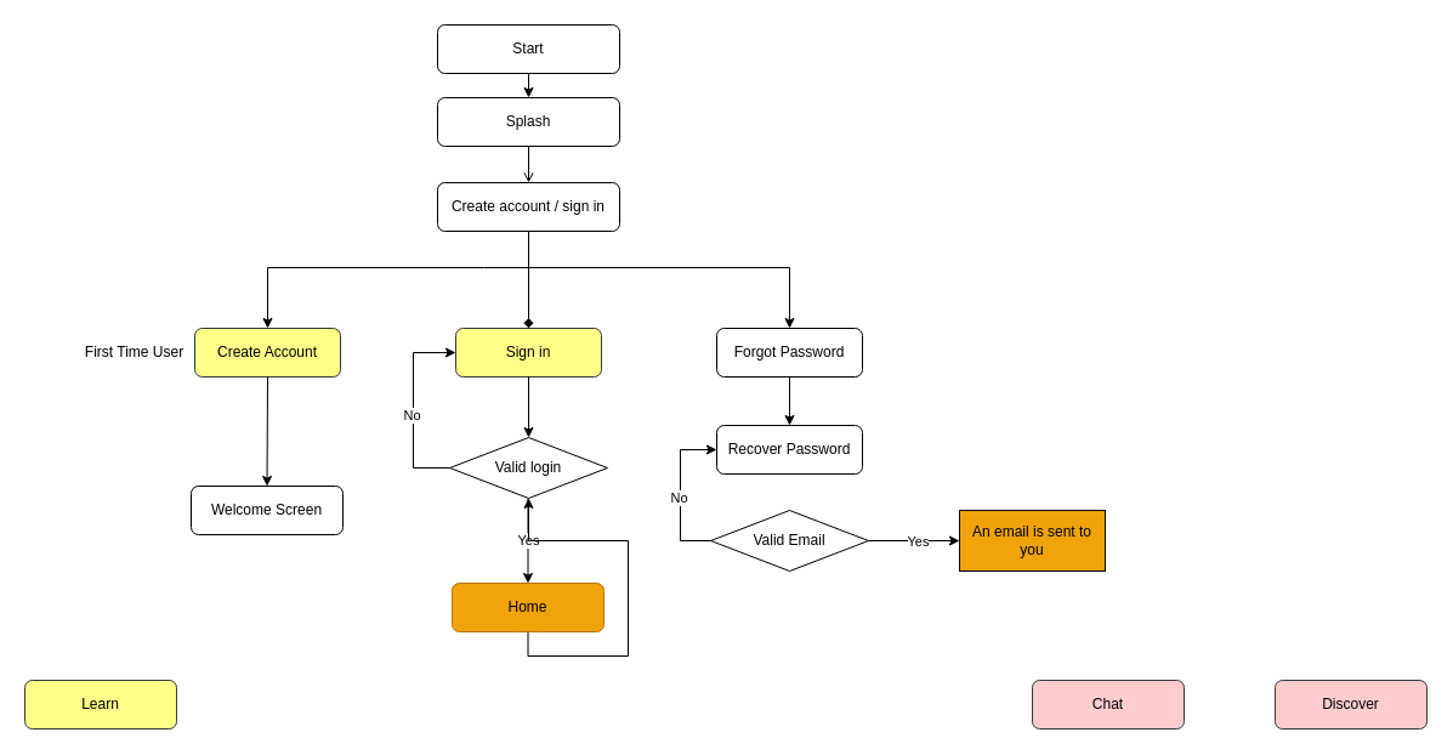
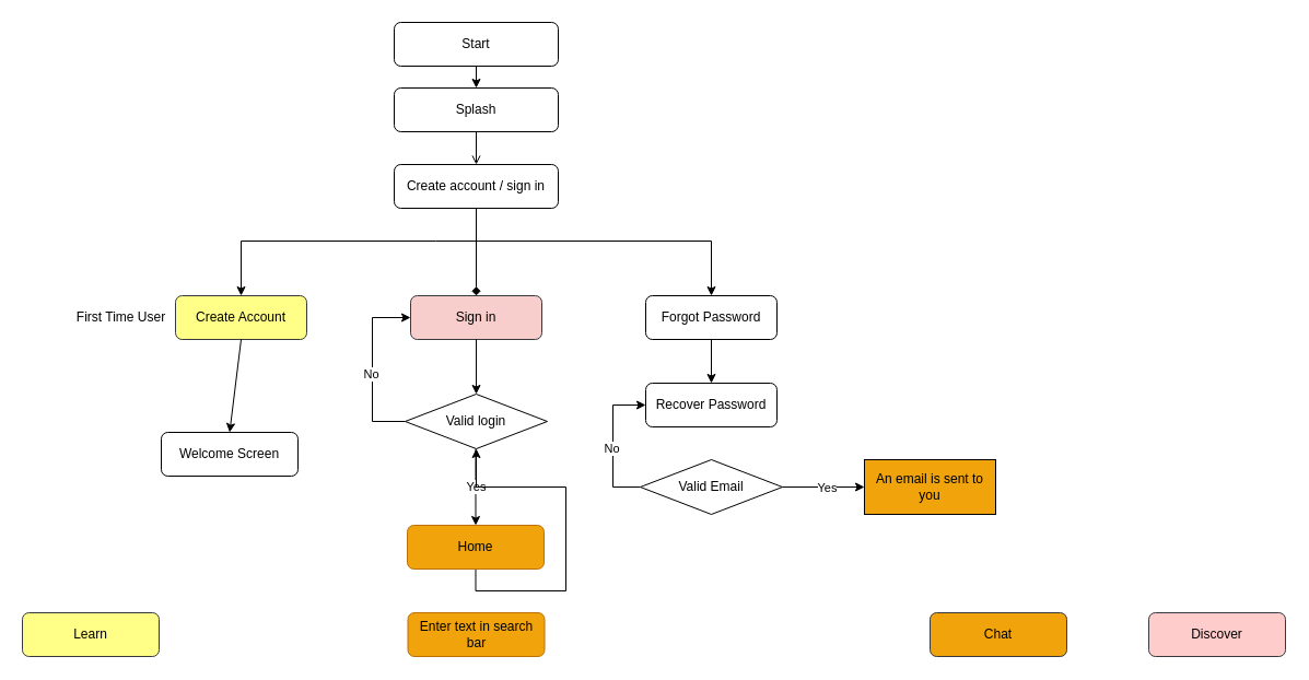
- <mxCell id="4" value="Sign in" style="rounded=1;whiteSpace=wrap;html=1;fillColor=#ffff88;strokeColor=#36393d;" parent="1" vertex="1"><mxGeometry x="375" y="270" width="120" height="40" as="geometry" /></mxCell>
+ <mxCell id="4" value="Sign in" style="rounded=1;whiteSpace=wrap;html=1;fillColor=#f8cecc;strokeColor=#36393d;" parent="1" vertex="1"><mxGeometry x="375" y="270" width="120" height="40" as="geometry" /></mxCell>
- <mxCell id="20" value="Welcome Screen" style="rounded=1;whiteSpace=wrap;html=1;" parent="1" vertex="1"><mxGeometry x="157" y="400" width="125" height="40" as="geometry" /></mxCell>
+ <mxCell id="20" value="Welcome Screen" style="rounded=1;whiteSpace=wrap;html=1;" parent="1" vertex="1"><mxGeometry x="147" y="395" width="125" height="40" as="geometry" /></mxCell>
+ <mxCell id="34" value="Enter text in search bar" style="rounded=1;whiteSpace=wrap;html=1;fillColor=#f0a30a;fontColor=#000000;strokeColor=#BD7000;" parent="1" vertex="1"><mxGeometry x="372.5" y="560" width="125" height="40" as="geometry" /></mxCell>
- <mxCell id="32" value="Chat" style="rounded=1;whiteSpace=wrap;html=1;fillColor=#ffcccc;strokeColor=#36393d;" parent="1" vertex="1"><mxGeometry x="850" y="560" width="125" height="40" as="geometry" /></mxCell>
+ <mxCell id="32" value="Chat" style="rounded=1;whiteSpace=wrap;html=1;fillColor=#f0a30a;strokeColor=#36393d;" parent="1" vertex="1"><mxGeometry x="850" y="560" width="125" height="40" as="geometry" /></mxCell>
